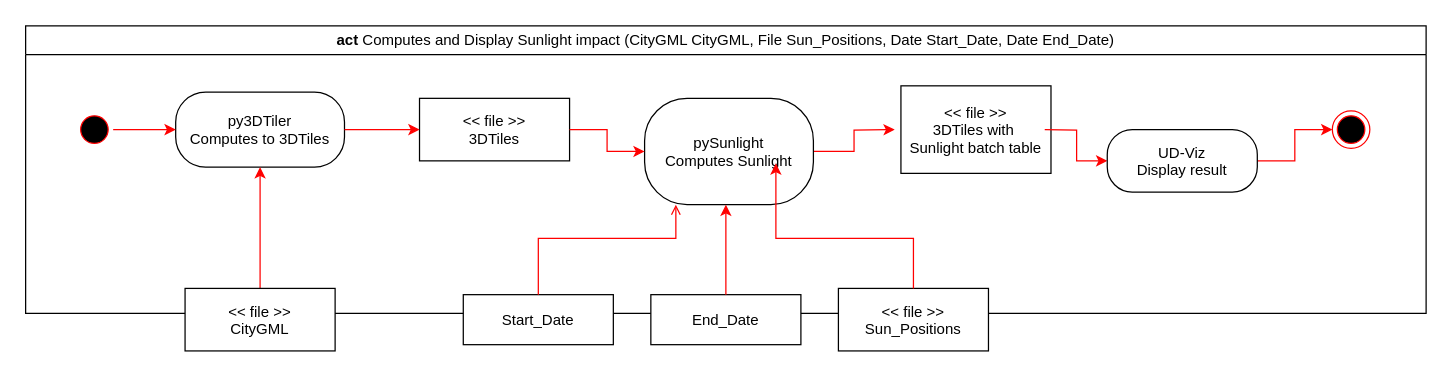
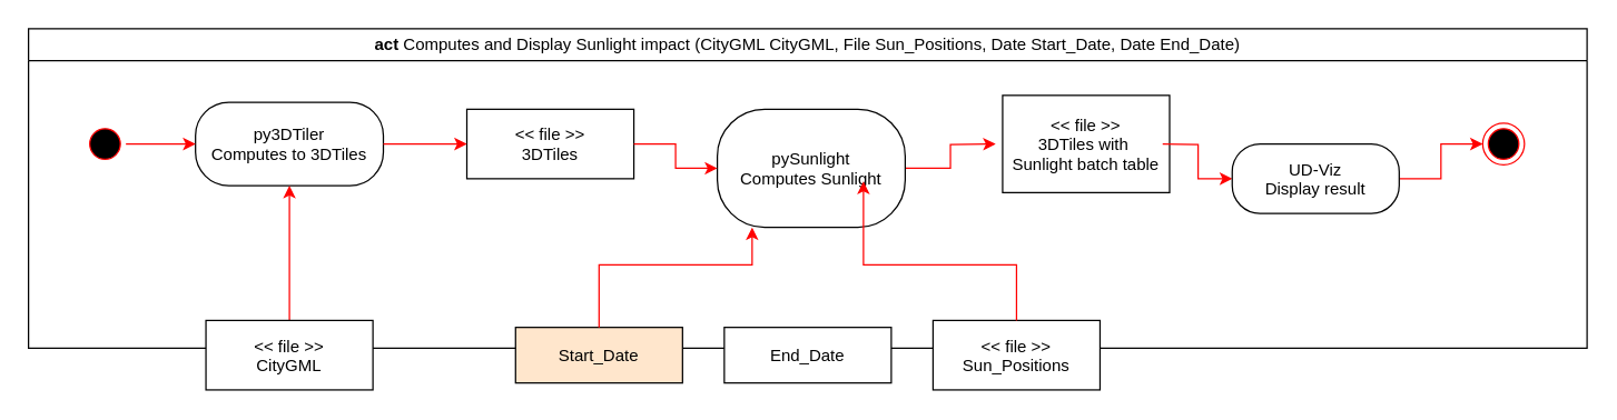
- <mxCell id="21" style="edgeStyle=orthogonalEdgeStyle;rounded=0;orthogonalLoop=1;jettySize=auto;html=1;strokeColor=#FF0000;exitX=0.5;exitY=0;exitDx=0;exitDy=0;endArrow=open;" parent="3" source="20" target="12" edge="1"><mxGeometry relative="1" as="geometry"><Array as="points"><mxPoint x="410" y="170" /><mxPoint x="520" y="170" /></Array></mxGeometry></mxCell>
+ <mxCell id="21" style="edgeStyle=orthogonalEdgeStyle;rounded=0;orthogonalLoop=1;jettySize=auto;html=1;strokeColor=#FF0000;exitX=0.5;exitY=0;exitDx=0;exitDy=0;" parent="3" source="20" target="12" edge="1"><mxGeometry relative="1" as="geometry"><Array as="points"><mxPoint x="410" y="170" /><mxPoint x="520" y="170" /></Array></mxGeometry></mxCell>
- <mxCell id="23" style="edgeStyle=orthogonalEdgeStyle;rounded=0;orthogonalLoop=1;jettySize=auto;html=1;strokeColor=#FF0000;" parent="1" source="22" target="12" edge="1"><mxGeometry relative="1" as="geometry"><Array as="points"><mxPoint x="580" y="150" /><mxPoint x="580" y="150" /></Array></mxGeometry></mxCell>
- <mxCell id="20" value="Start_Date" style="" parent="3" vertex="1"><mxGeometry x="350" y="215" width="120" height="40" as="geometry" /></mxCell>
+ <mxCell id="20" value="Start_Date" style="fillColor=#ffe6cc;" parent="3" vertex="1"><mxGeometry x="350" y="215" width="120" height="40" as="geometry" /></mxCell>
